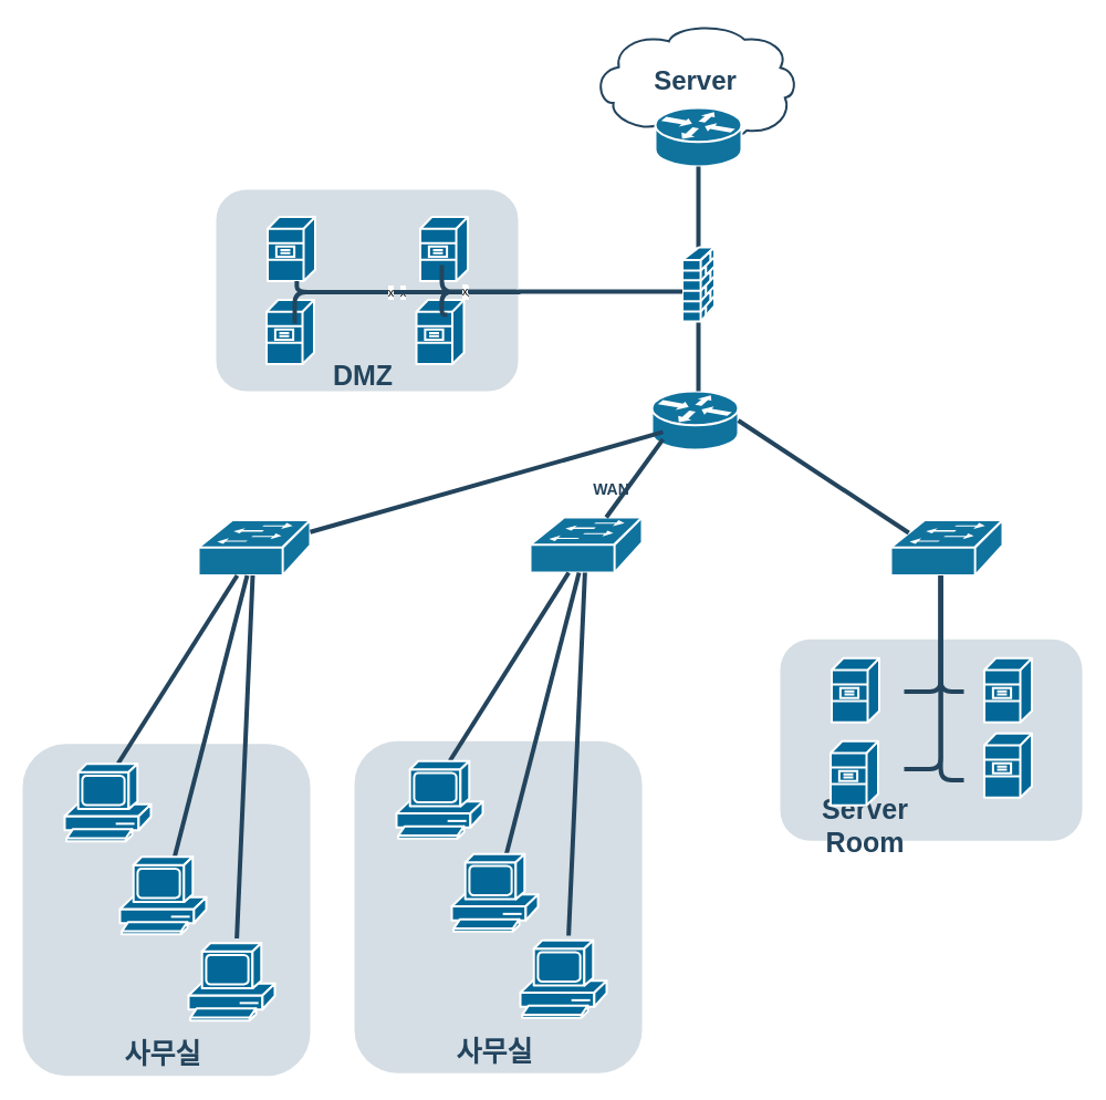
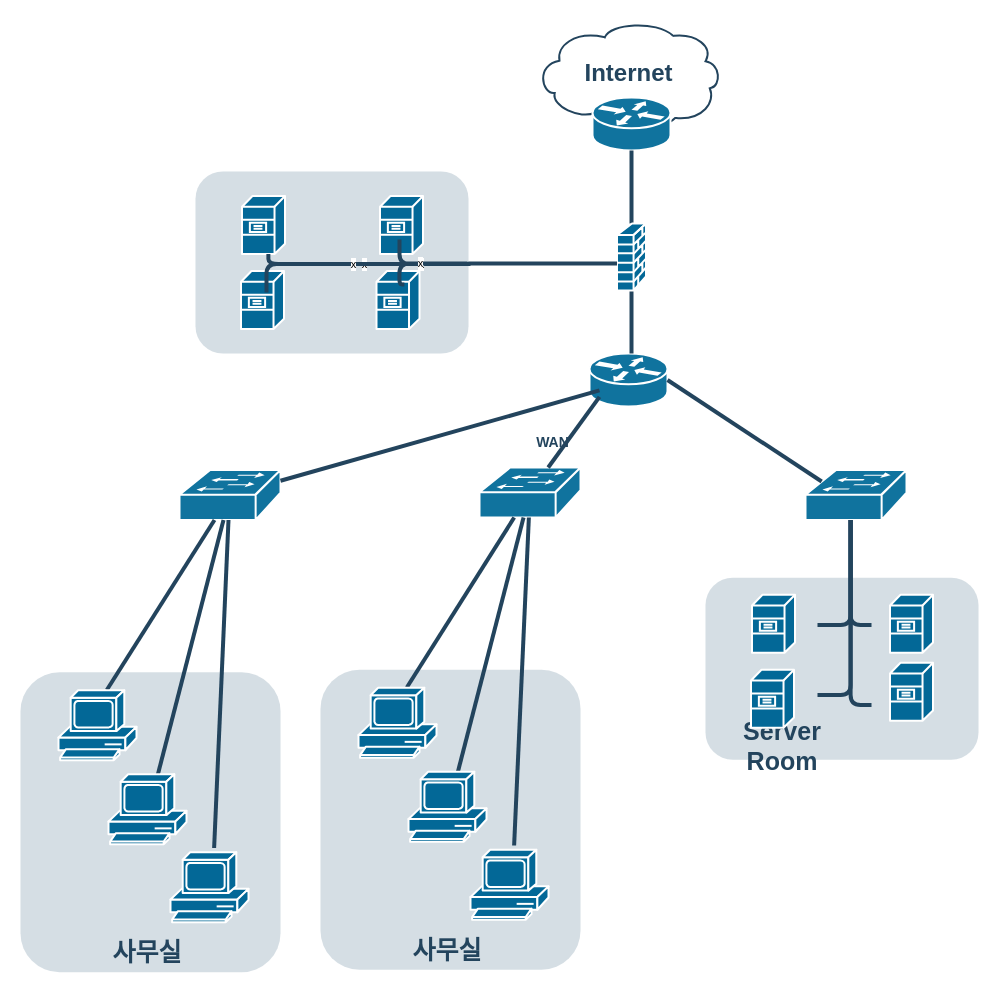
- <mxCell id="5" value="Server" style="shape=mxgraph.cisco.storage.cloud;html=1;dashed=0;strokeColor=#23445D;fillColor=#ffffff;strokeWidth=2;fontFamily=Helvetica;fontSize=24;fontColor=#23445D;align=center;fontStyle=1" parent="1" vertex="1"><mxGeometry x="535" y="20" width="186" height="106" as="geometry" /></mxCell>
+ <mxCell id="5" value="Internet" style="shape=mxgraph.cisco.storage.cloud;html=1;dashed=0;strokeColor=#23445D;fillColor=#ffffff;strokeWidth=2;fontFamily=Helvetica;fontSize=24;fontColor=#23445D;align=center;fontStyle=1" parent="1" vertex="1"><mxGeometry x="535" y="20" width="186" height="106" as="geometry" /></mxCell>
- <mxCell id="50" value="&lt;span style=&quot;font-size: 25px;&quot;&gt;DMZ&lt;/span&gt;" style="rounded=1;whiteSpace=wrap;html=1;strokeColor=none;fillColor=none;fontSize=14;fontColor=#23445D;align=center;fontStyle=1" vertex="1" parent="1"><mxGeometry x="280" y="328.5" width="96" height="19" as="geometry" /></mxCell>
